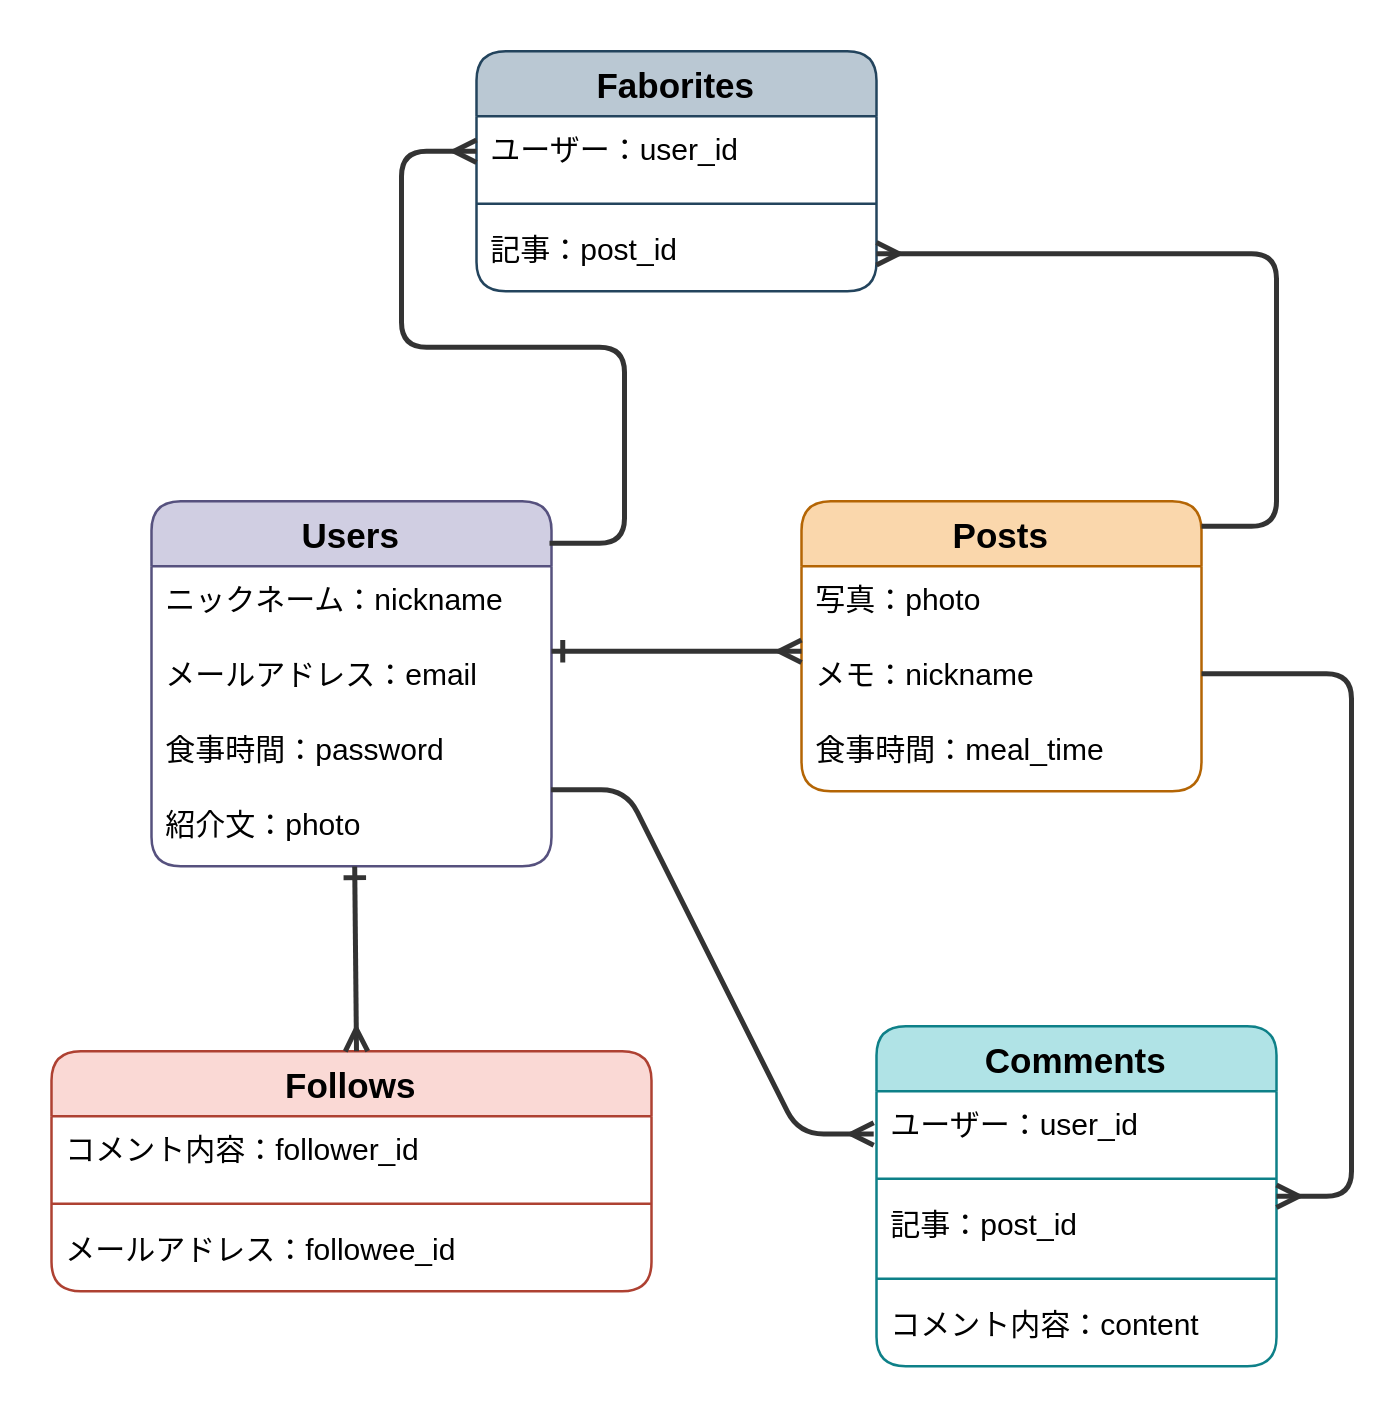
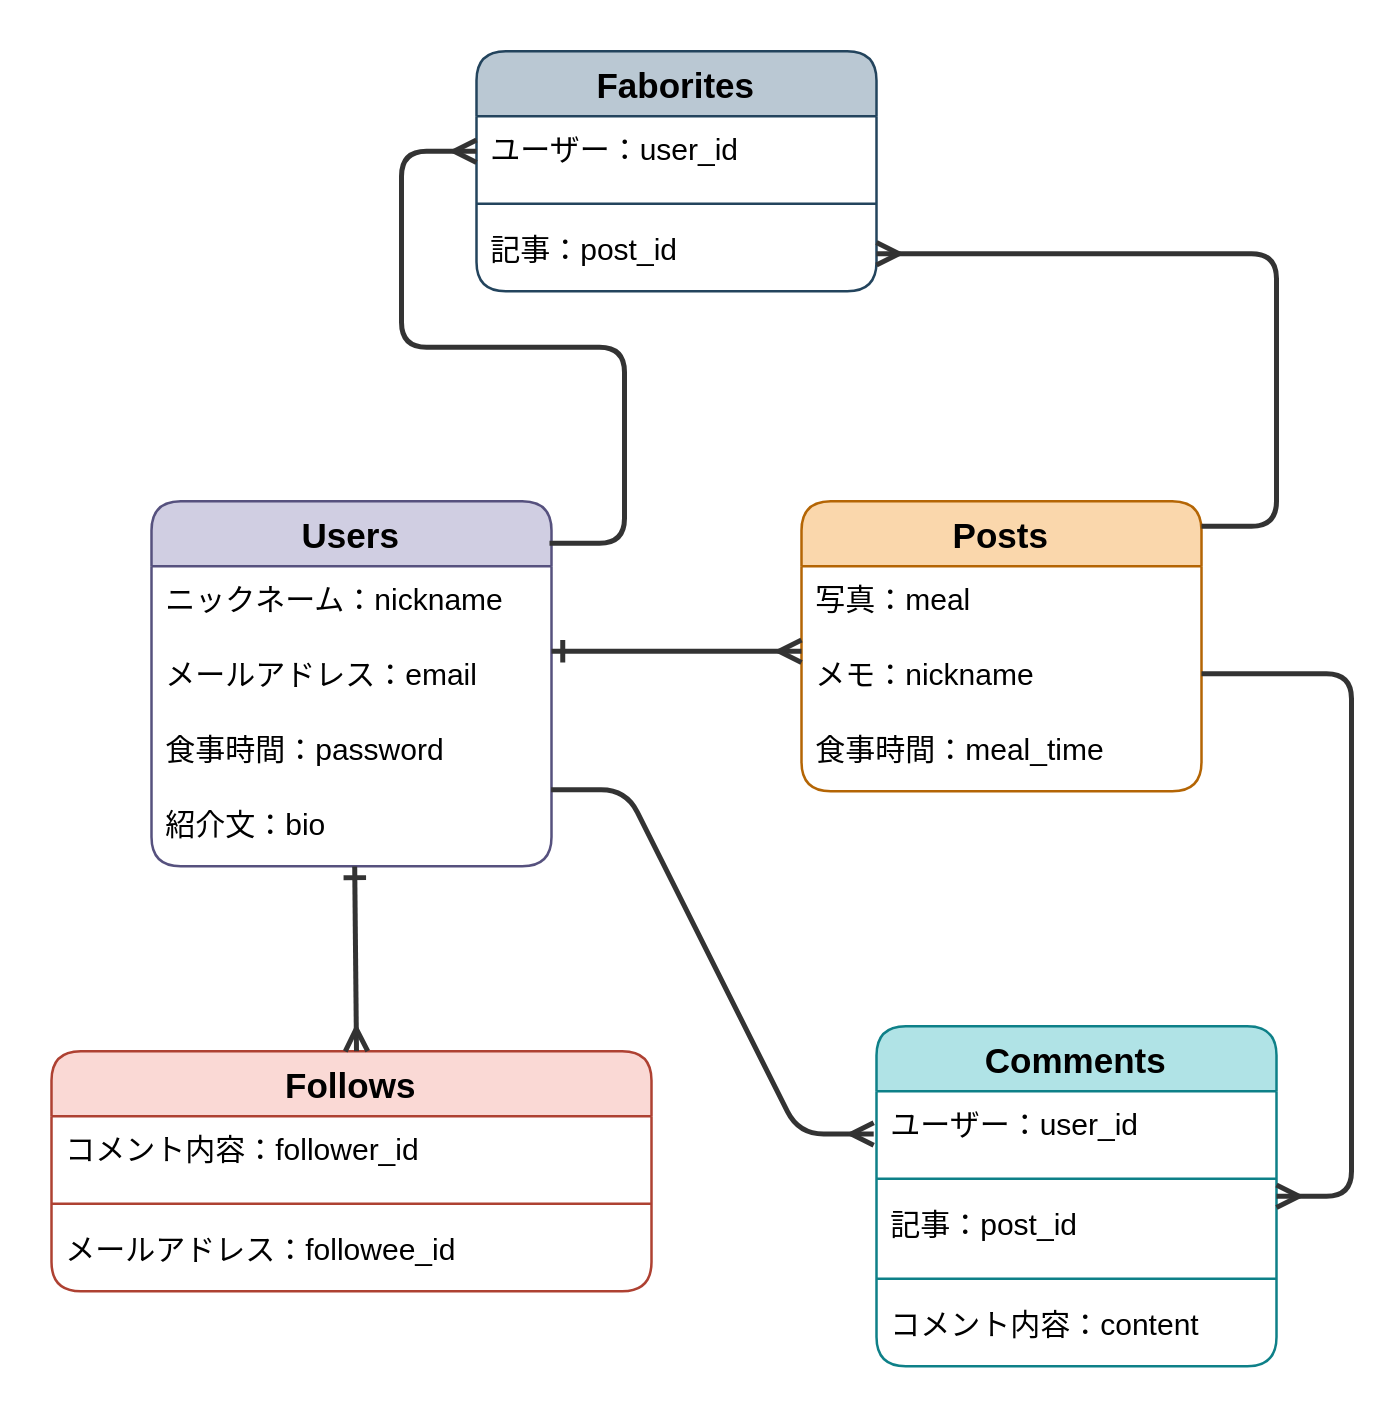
- <mxCell id="8" value="写真：photo" style="text;strokeColor=none;fillColor=none;spacingLeft=4;spacingRight=4;overflow=hidden;rotatable=0;points=[[0,0.5],[1,0.5]];portConstraint=eastwest;fontSize=12;fontColor=#000000;" parent="7" vertex="1"><mxGeometry y="26" width="160" height="30" as="geometry" /></mxCell>
+ <mxCell id="8" value="写真：meal" style="text;strokeColor=none;fillColor=none;spacingLeft=4;spacingRight=4;overflow=hidden;rotatable=0;points=[[0,0.5],[1,0.5]];portConstraint=eastwest;fontSize=12;fontColor=#000000;" parent="7" vertex="1"><mxGeometry y="26" width="160" height="30" as="geometry" /></mxCell>
- <mxCell id="6" value="紹介文：photo" style="text;strokeColor=none;fillColor=none;spacingLeft=4;spacingRight=4;overflow=hidden;rotatable=0;points=[[0,0.5],[1,0.5]];portConstraint=eastwest;fontSize=12;fontColor=#000000;" parent="2" vertex="1"><mxGeometry y="116" width="160" height="30" as="geometry" /></mxCell>
+ <mxCell id="6" value="紹介文：bio" style="text;strokeColor=none;fillColor=none;spacingLeft=4;spacingRight=4;overflow=hidden;rotatable=0;points=[[0,0.5],[1,0.5]];portConstraint=eastwest;fontSize=12;fontColor=#000000;" parent="2" vertex="1"><mxGeometry y="116" width="160" height="30" as="geometry" /></mxCell>
